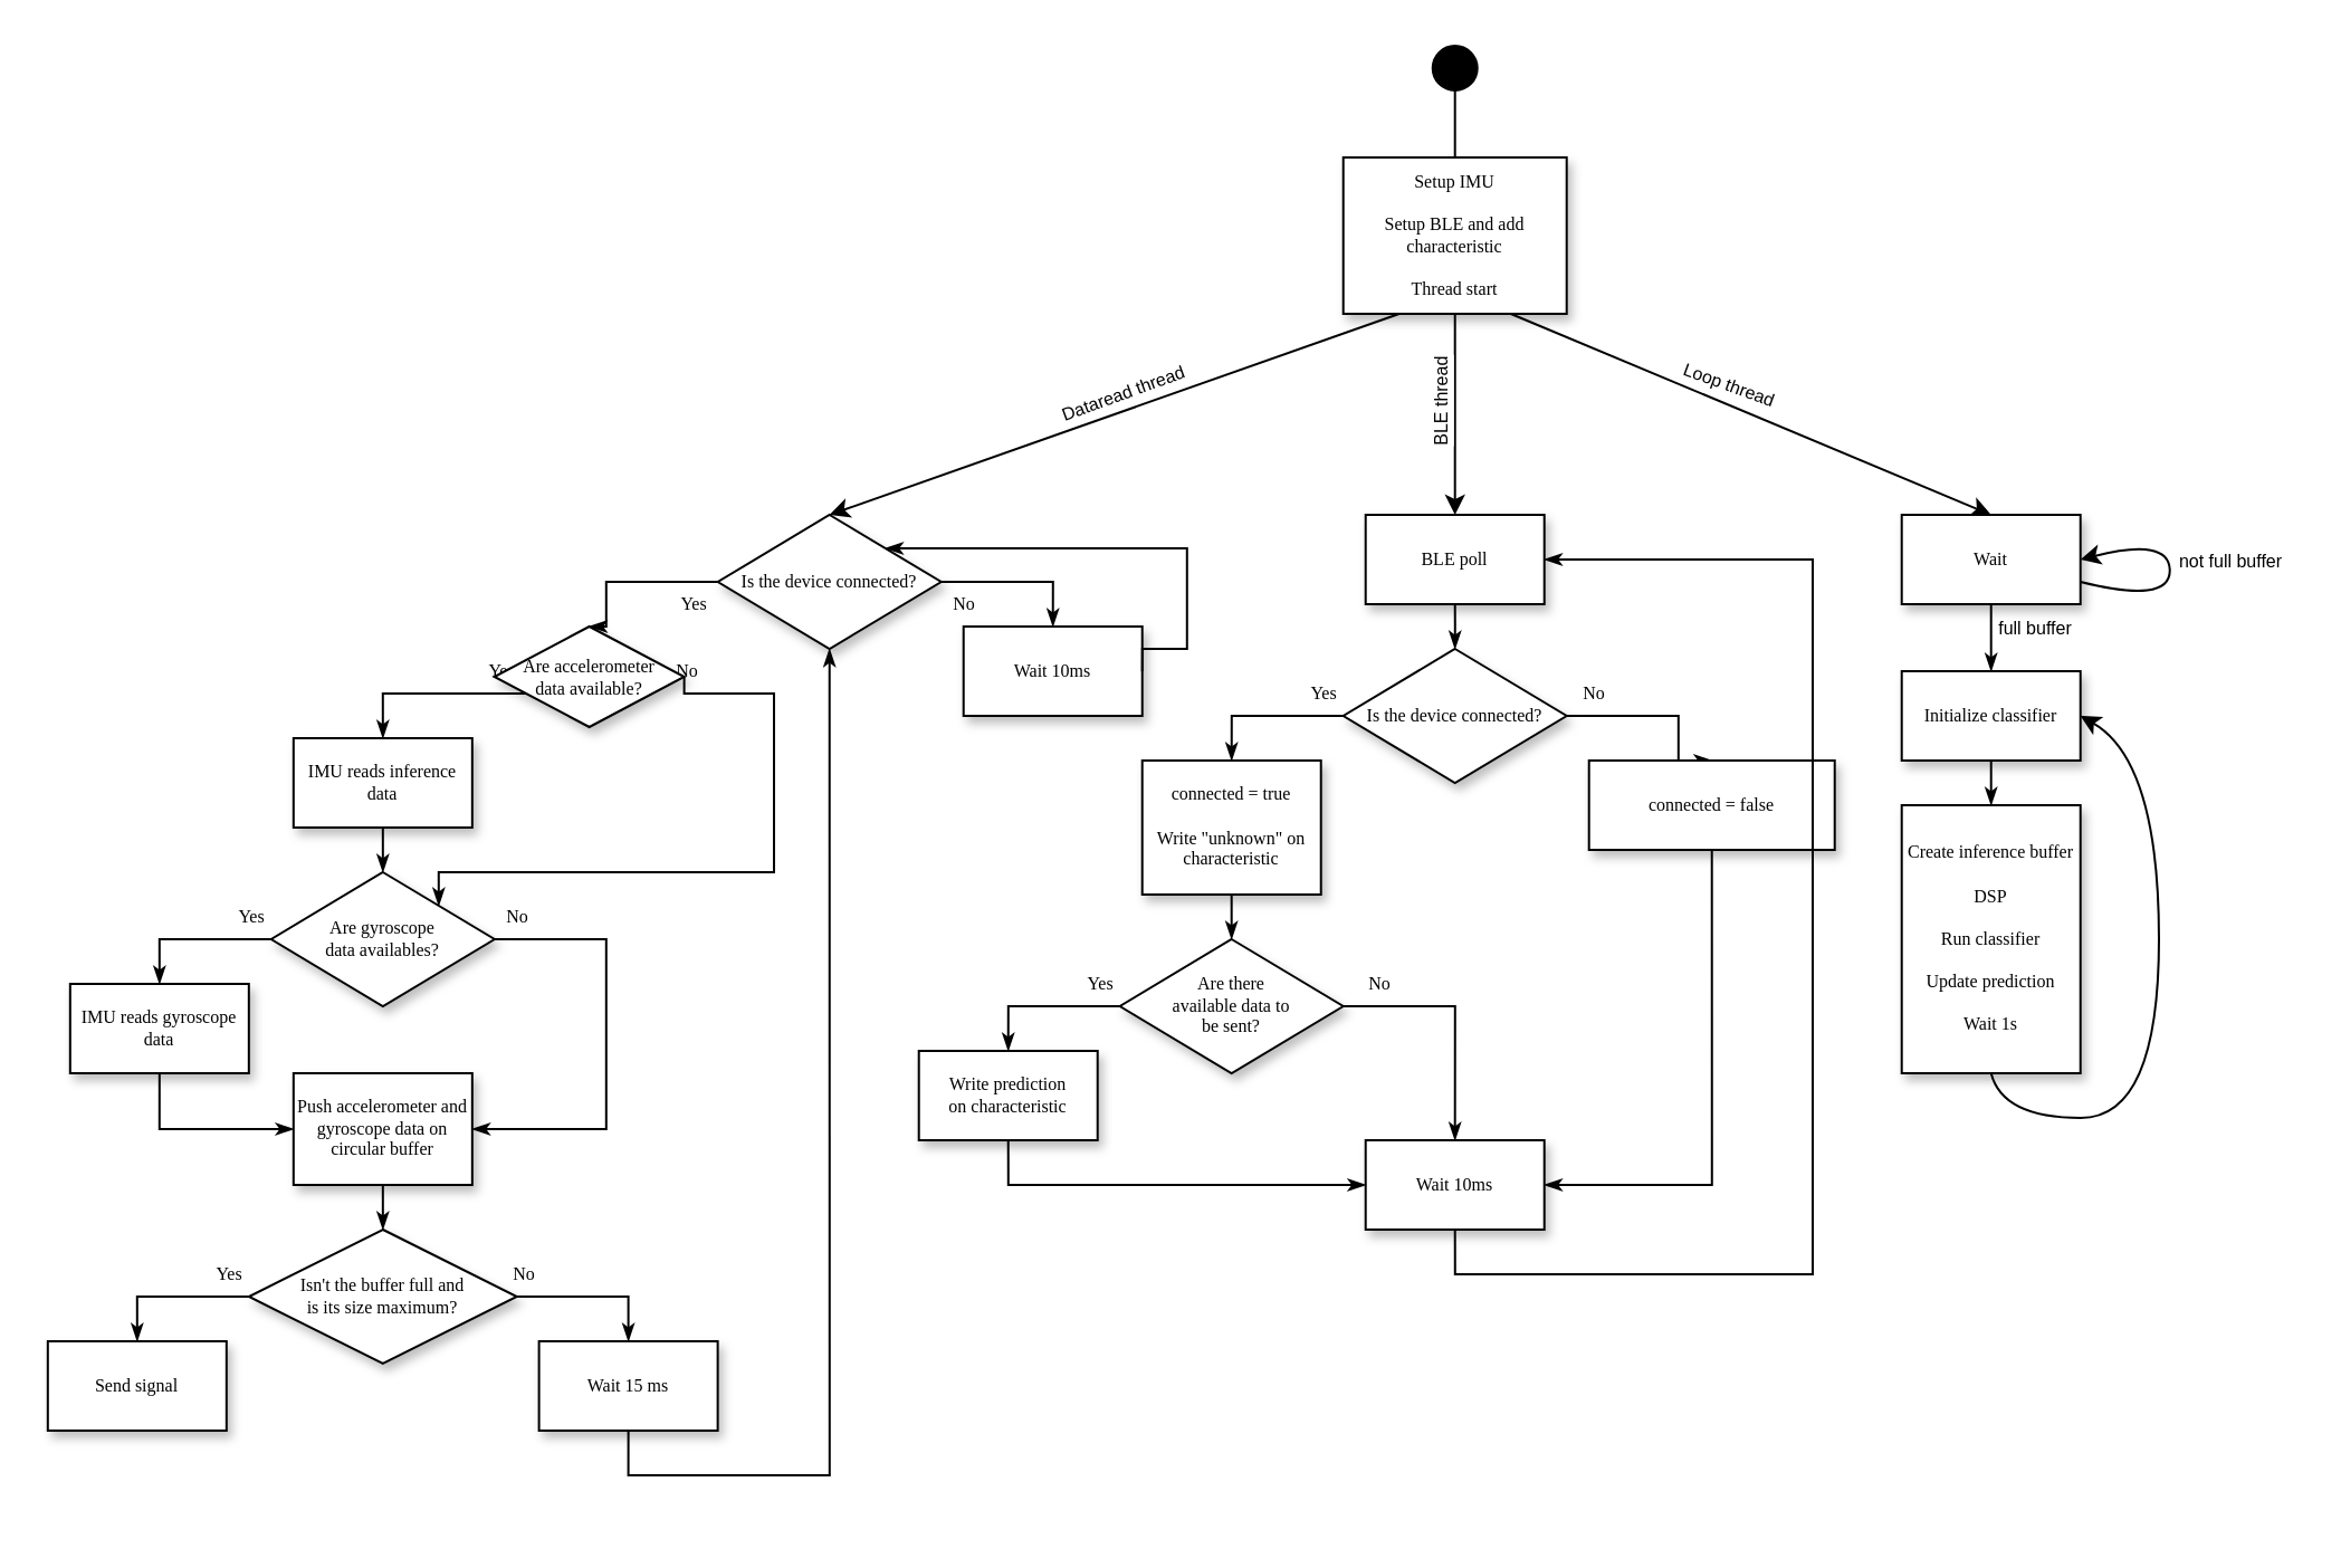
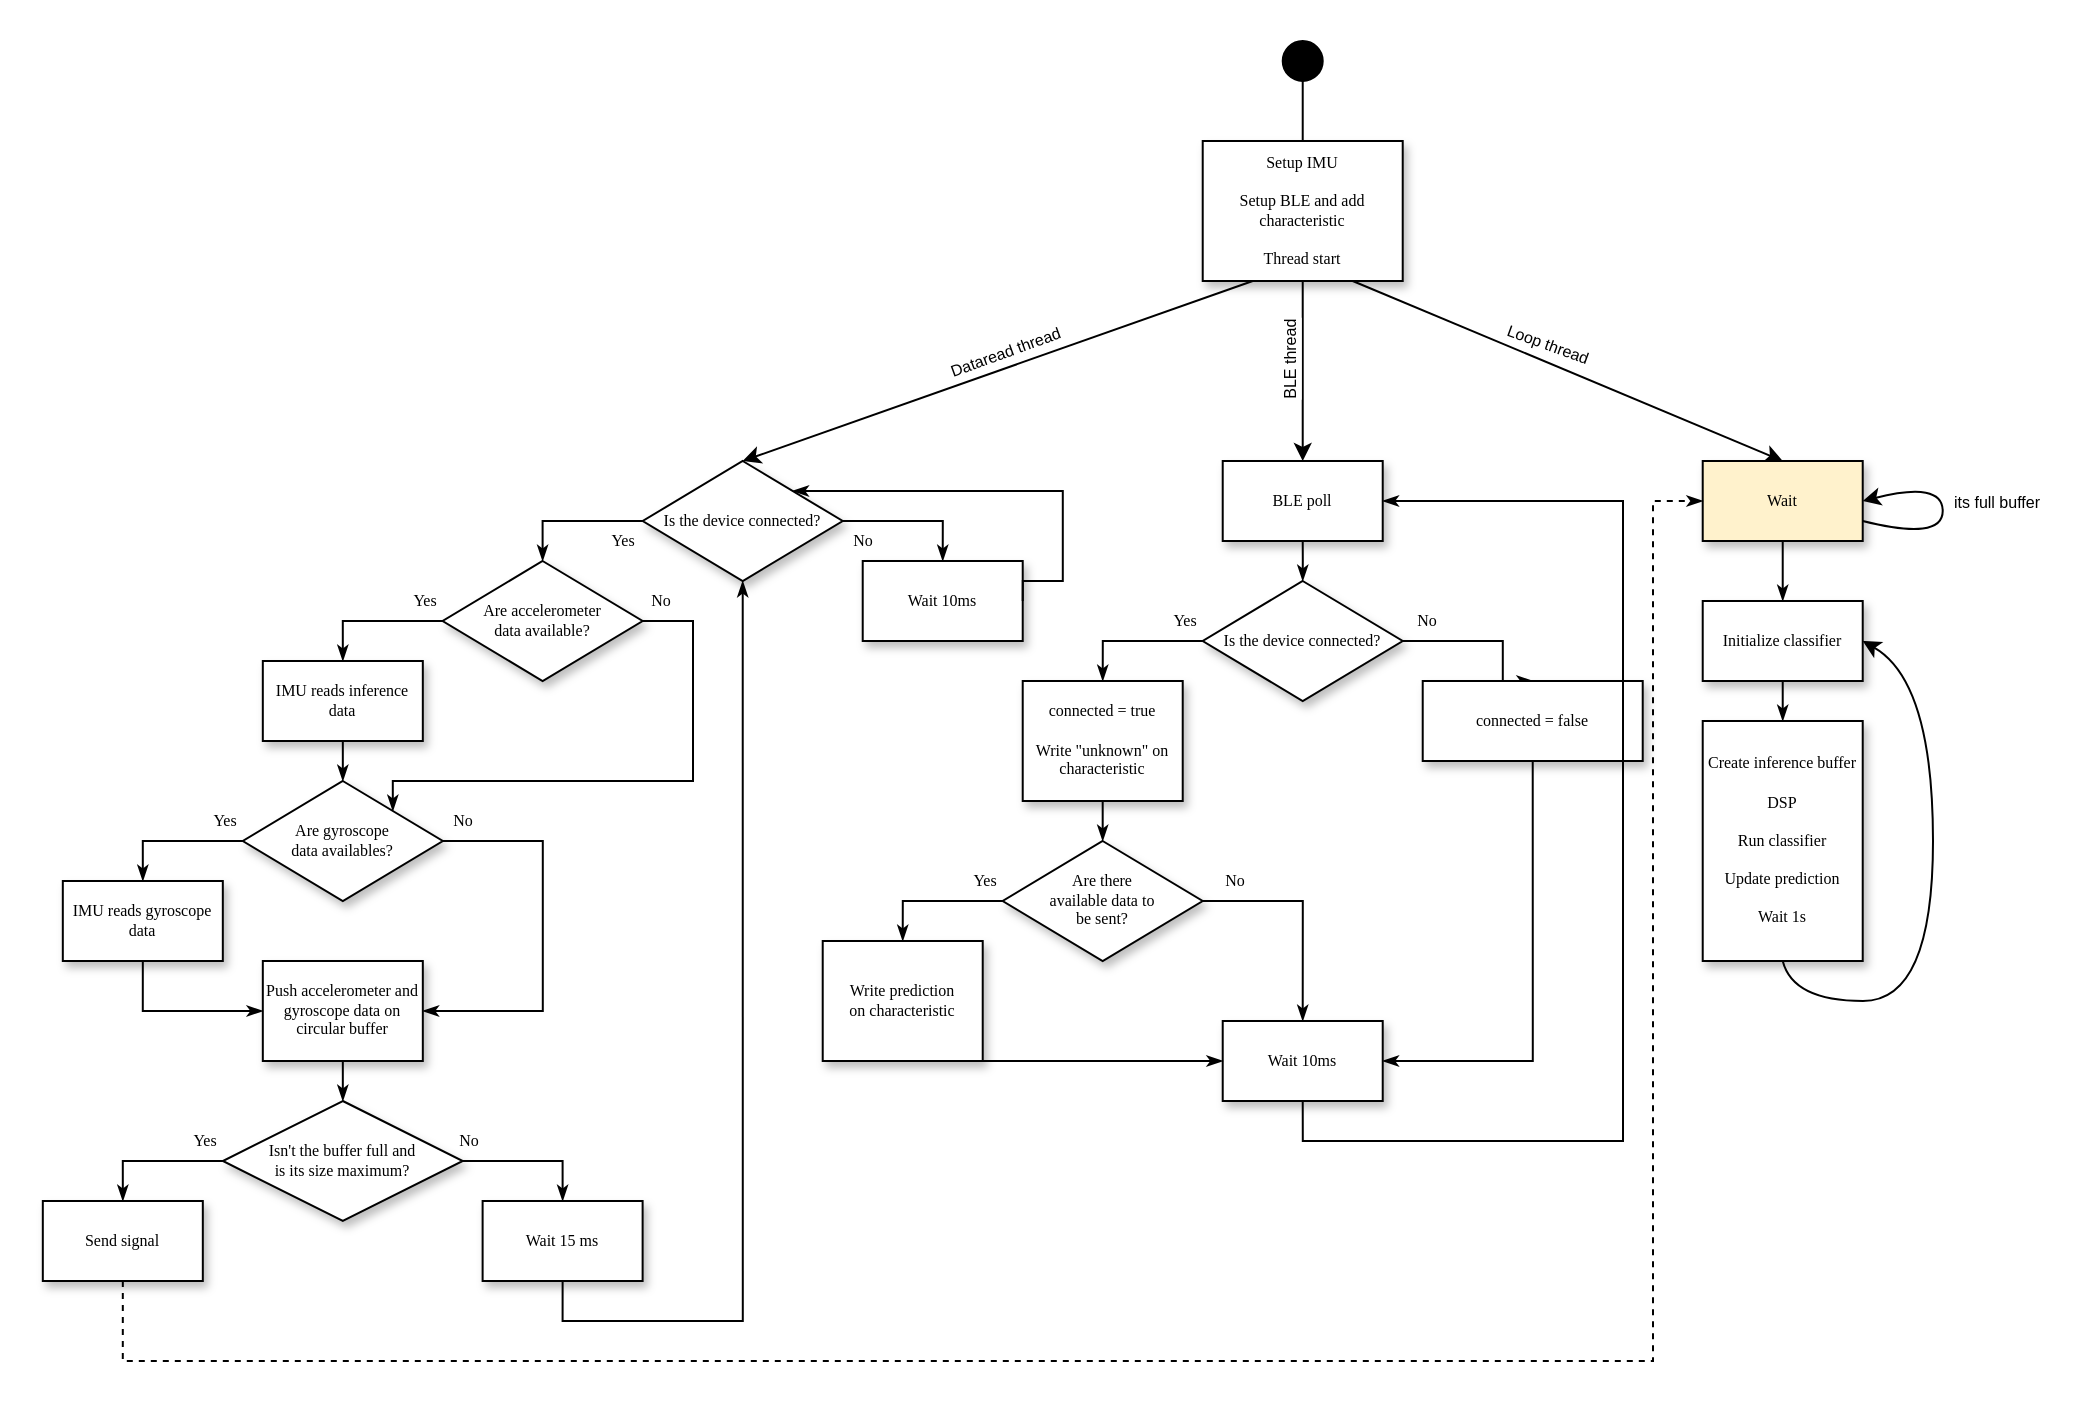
- <mxCell id="48" value="Wait" style="rounded=0;whiteSpace=wrap;html=1;shadow=1;labelBackgroundColor=none;strokeWidth=1;fontFamily=Verdana;fontSize=8;align=center;" parent="1" vertex="1"><mxGeometry x="850.86" y="230" width="80" height="40" as="geometry" /></mxCell>
+ <mxCell id="48" value="Wait" style="rounded=0;whiteSpace=wrap;html=1;shadow=1;labelBackgroundColor=none;strokeWidth=1;fontFamily=Verdana;fontSize=8;align=center;fillColor=#fff2cc;" parent="1" vertex="1"><mxGeometry x="850.86" y="230" width="80" height="40" as="geometry" /></mxCell>
- <mxCell id="51" value="&lt;span style=&quot;font-size: 8px;&quot;&gt;not full buffer&lt;/span&gt;" style="text;html=1;strokeColor=none;fillColor=none;align=center;verticalAlign=middle;whiteSpace=wrap;rounded=0;" parent="1" vertex="1"><mxGeometry x="970.86" y="240" width="55.14" height="20" as="geometry" /></mxCell>
+ <mxCell id="51" value="&lt;span style=&quot;font-size: 8px;&quot;&gt;its full buffer&lt;/span&gt;" style="text;html=1;strokeColor=none;fillColor=none;align=center;verticalAlign=middle;whiteSpace=wrap;rounded=0;" parent="1" vertex="1"><mxGeometry x="970.86" y="240" width="55.14" height="20" as="geometry" /></mxCell>
- <mxCell id="54" value="&lt;font style=&quot;font-size: 8px;&quot;&gt;full buffer&lt;/font&gt;" style="text;html=1;strokeColor=none;fillColor=none;align=center;verticalAlign=middle;whiteSpace=wrap;rounded=0;" parent="1" vertex="1"><mxGeometry x="890.86" y="270" width="40" height="20" as="geometry" /></mxCell>
- <mxCell id="32" value="Are accelerometer&lt;br&gt;data available?" style="rhombus;whiteSpace=wrap;html=1;rounded=0;shadow=1;labelBackgroundColor=none;strokeWidth=1;fontFamily=Verdana;fontSize=8;align=center;" parent="1" vertex="1"><mxGeometry x="220.81" y="280" width="85" height="45" as="geometry" /></mxCell>
+ <mxCell id="32" value="Are accelerometer&lt;br&gt;data available?" style="rhombus;whiteSpace=wrap;html=1;rounded=0;shadow=1;labelBackgroundColor=none;strokeWidth=1;fontFamily=Verdana;fontSize=8;align=center;" parent="1" vertex="1"><mxGeometry x="220.81" y="280" width="100" height="60" as="geometry" /></mxCell>
- <mxCell id="19" value="Write prediction&lt;br&gt;on characteristic" style="rounded=0;whiteSpace=wrap;html=1;shadow=1;labelBackgroundColor=none;strokeWidth=1;fontFamily=Verdana;fontSize=8;align=center;" parent="1" vertex="1"><mxGeometry x="410.86" y="470" width="80" height="40" as="geometry" /></mxCell>
+ <mxCell id="19" value="Write prediction&lt;br&gt;on characteristic" style="rounded=0;whiteSpace=wrap;html=1;shadow=1;labelBackgroundColor=none;strokeWidth=1;fontFamily=Verdana;fontSize=8;align=center;" parent="1" vertex="1"><mxGeometry x="410.86" y="470" width="80" height="60" as="geometry" /></mxCell>
+ <mxCell id="58" value="" style="edgeStyle=orthogonalEdgeStyle;rounded=0;html=1;labelBackgroundColor=none;startSize=5;endArrow=classicThin;endFill=1;endSize=5;jettySize=auto;orthogonalLoop=1;strokeWidth=1;fontFamily=Verdana;fontSize=8;exitX=0.5;exitY=1;exitDx=0;exitDy=0;entryX=0;entryY=0.5;entryDx=0;entryDy=0;dashed=1;" edge="1" parent="1" source="56" target="48"><mxGeometry x="-0.904" y="10" relative="1" as="geometry"><mxPoint as="offset" /><mxPoint x="826" y="260" as="targetPoint" /><Array as="points"><mxPoint x="61" y="680" /><mxPoint x="826" y="680" /><mxPoint x="826" y="250" /></Array><mxPoint x="241" y="590" as="sourcePoint" /></mxGeometry></mxCell>
